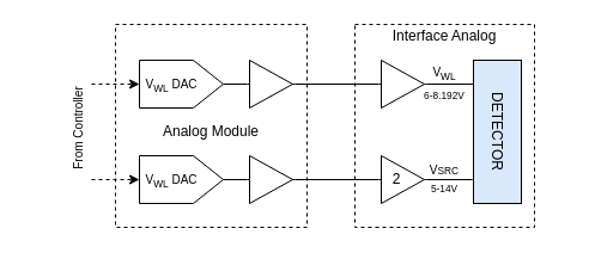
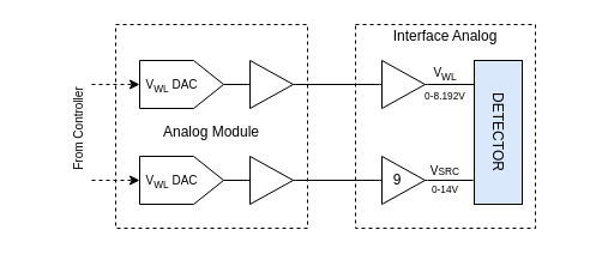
- <mxCell id="23" value="&lt;font style=&quot;font-size: 10px;&quot;&gt;V&lt;sub&gt;WL&lt;br&gt;6-8.192V&lt;br&gt;&lt;/sub&gt;&lt;/font&gt;" style="text;html=1;strokeColor=none;fillColor=none;align=center;verticalAlign=middle;whiteSpace=wrap;rounded=0;" vertex="1" parent="1"><mxGeometry x="346" y="53" width="50" height="30" as="geometry" /></mxCell>
+ <mxCell id="23" value="&lt;font style=&quot;font-size: 10px;&quot;&gt;V&lt;sub&gt;WL&lt;br&gt;0-8.192V&lt;br&gt;&lt;/sub&gt;&lt;/font&gt;" style="text;html=1;strokeColor=none;fillColor=none;align=center;verticalAlign=middle;whiteSpace=wrap;rounded=0;" vertex="1" parent="1"><mxGeometry x="346" y="53" width="50" height="30" as="geometry" /></mxCell>
- <mxCell id="24" value="&lt;font style=&quot;font-size: 10px;&quot;&gt;V&lt;/font&gt;&lt;font style=&quot;font-size: 8.333px;&quot;&gt;SRC&lt;br&gt;5-14V&lt;br&gt;&lt;/font&gt;" style="text;html=1;strokeColor=none;fillColor=none;align=center;verticalAlign=middle;whiteSpace=wrap;rounded=0;" vertex="1" parent="1"><mxGeometry x="346" y="134" width="50" height="30" as="geometry" /></mxCell>
+ <mxCell id="24" value="&lt;font style=&quot;font-size: 10px;&quot;&gt;V&lt;/font&gt;&lt;font style=&quot;font-size: 8.333px;&quot;&gt;SRC&lt;br&gt;0-14V&lt;br&gt;&lt;/font&gt;" style="text;html=1;strokeColor=none;fillColor=none;align=center;verticalAlign=middle;whiteSpace=wrap;rounded=0;" vertex="1" parent="1"><mxGeometry x="346" y="134" width="50" height="30" as="geometry" /></mxCell>
- <mxCell id="22" value="2" style="text;html=1;strokeColor=none;fillColor=none;align=center;verticalAlign=middle;whiteSpace=wrap;rounded=0;" vertex="1" parent="1"><mxGeometry x="316" y="135" width="30" height="30" as="geometry" /></mxCell>
+ <mxCell id="22" value="9" style="text;html=1;strokeColor=none;fillColor=none;align=center;verticalAlign=middle;whiteSpace=wrap;rounded=0;" vertex="1" parent="1"><mxGeometry x="316" y="135" width="30" height="30" as="geometry" /></mxCell>
